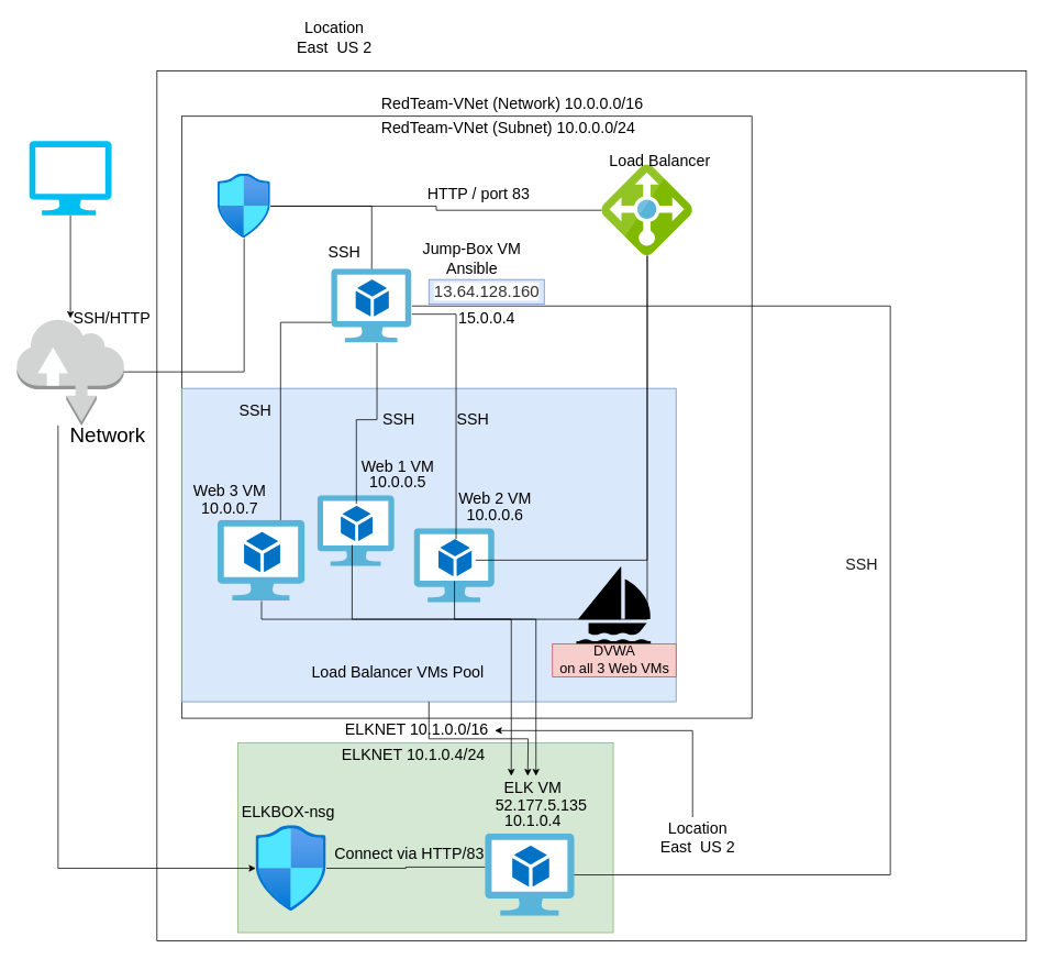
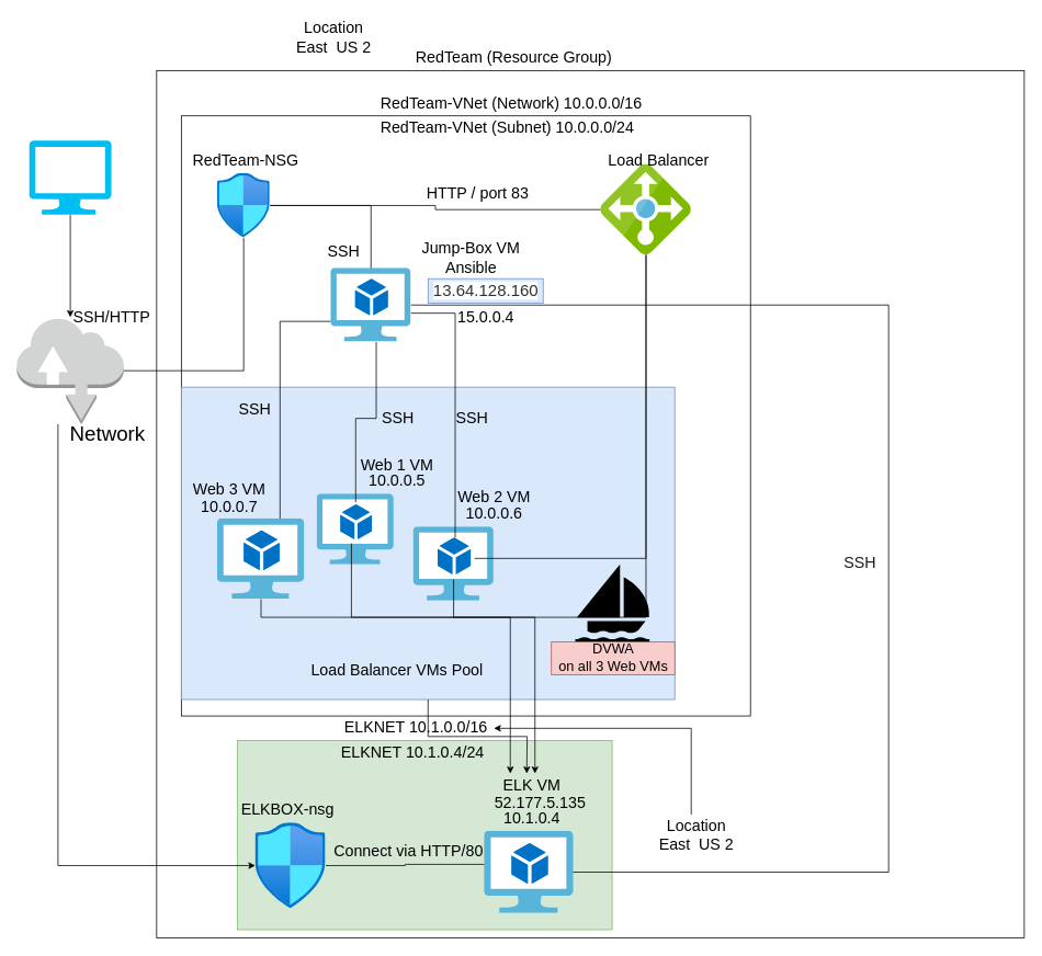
+ <mxCell id="44" value="RedTeam (Resource Group)" style="text;html=1;align=center;verticalAlign=middle;resizable=0;points=[];autosize=1;strokeColor=none;fontSize=19;" parent="1" vertex="1"><mxGeometry x="499.41" y="55" width="250" height="30" as="geometry" /></mxCell>
+ <mxCell id="43" value="RedTeam-NSG" style="text;html=1;align=center;verticalAlign=middle;resizable=0;points=[];autosize=1;strokeColor=none;fontSize=19;" parent="1" vertex="1"><mxGeometry x="227.89" y="180" width="140" height="30" as="geometry" /></mxCell>
- <mxCell id="39" value="Connect via HTTP/83" style="text;html=1;align=center;verticalAlign=middle;resizable=0;points=[];autosize=1;strokeColor=none;fontSize=19;" parent="1" vertex="1"><mxGeometry x="395.65" y="1020" width="200" height="30" as="geometry" /></mxCell>
+ <mxCell id="39" value="Connect via HTTP/80" style="text;html=1;align=center;verticalAlign=middle;resizable=0;points=[];autosize=1;strokeColor=none;fontSize=19;" parent="1" vertex="1"><mxGeometry x="395.65" y="1020" width="200" height="30" as="geometry" /></mxCell>
